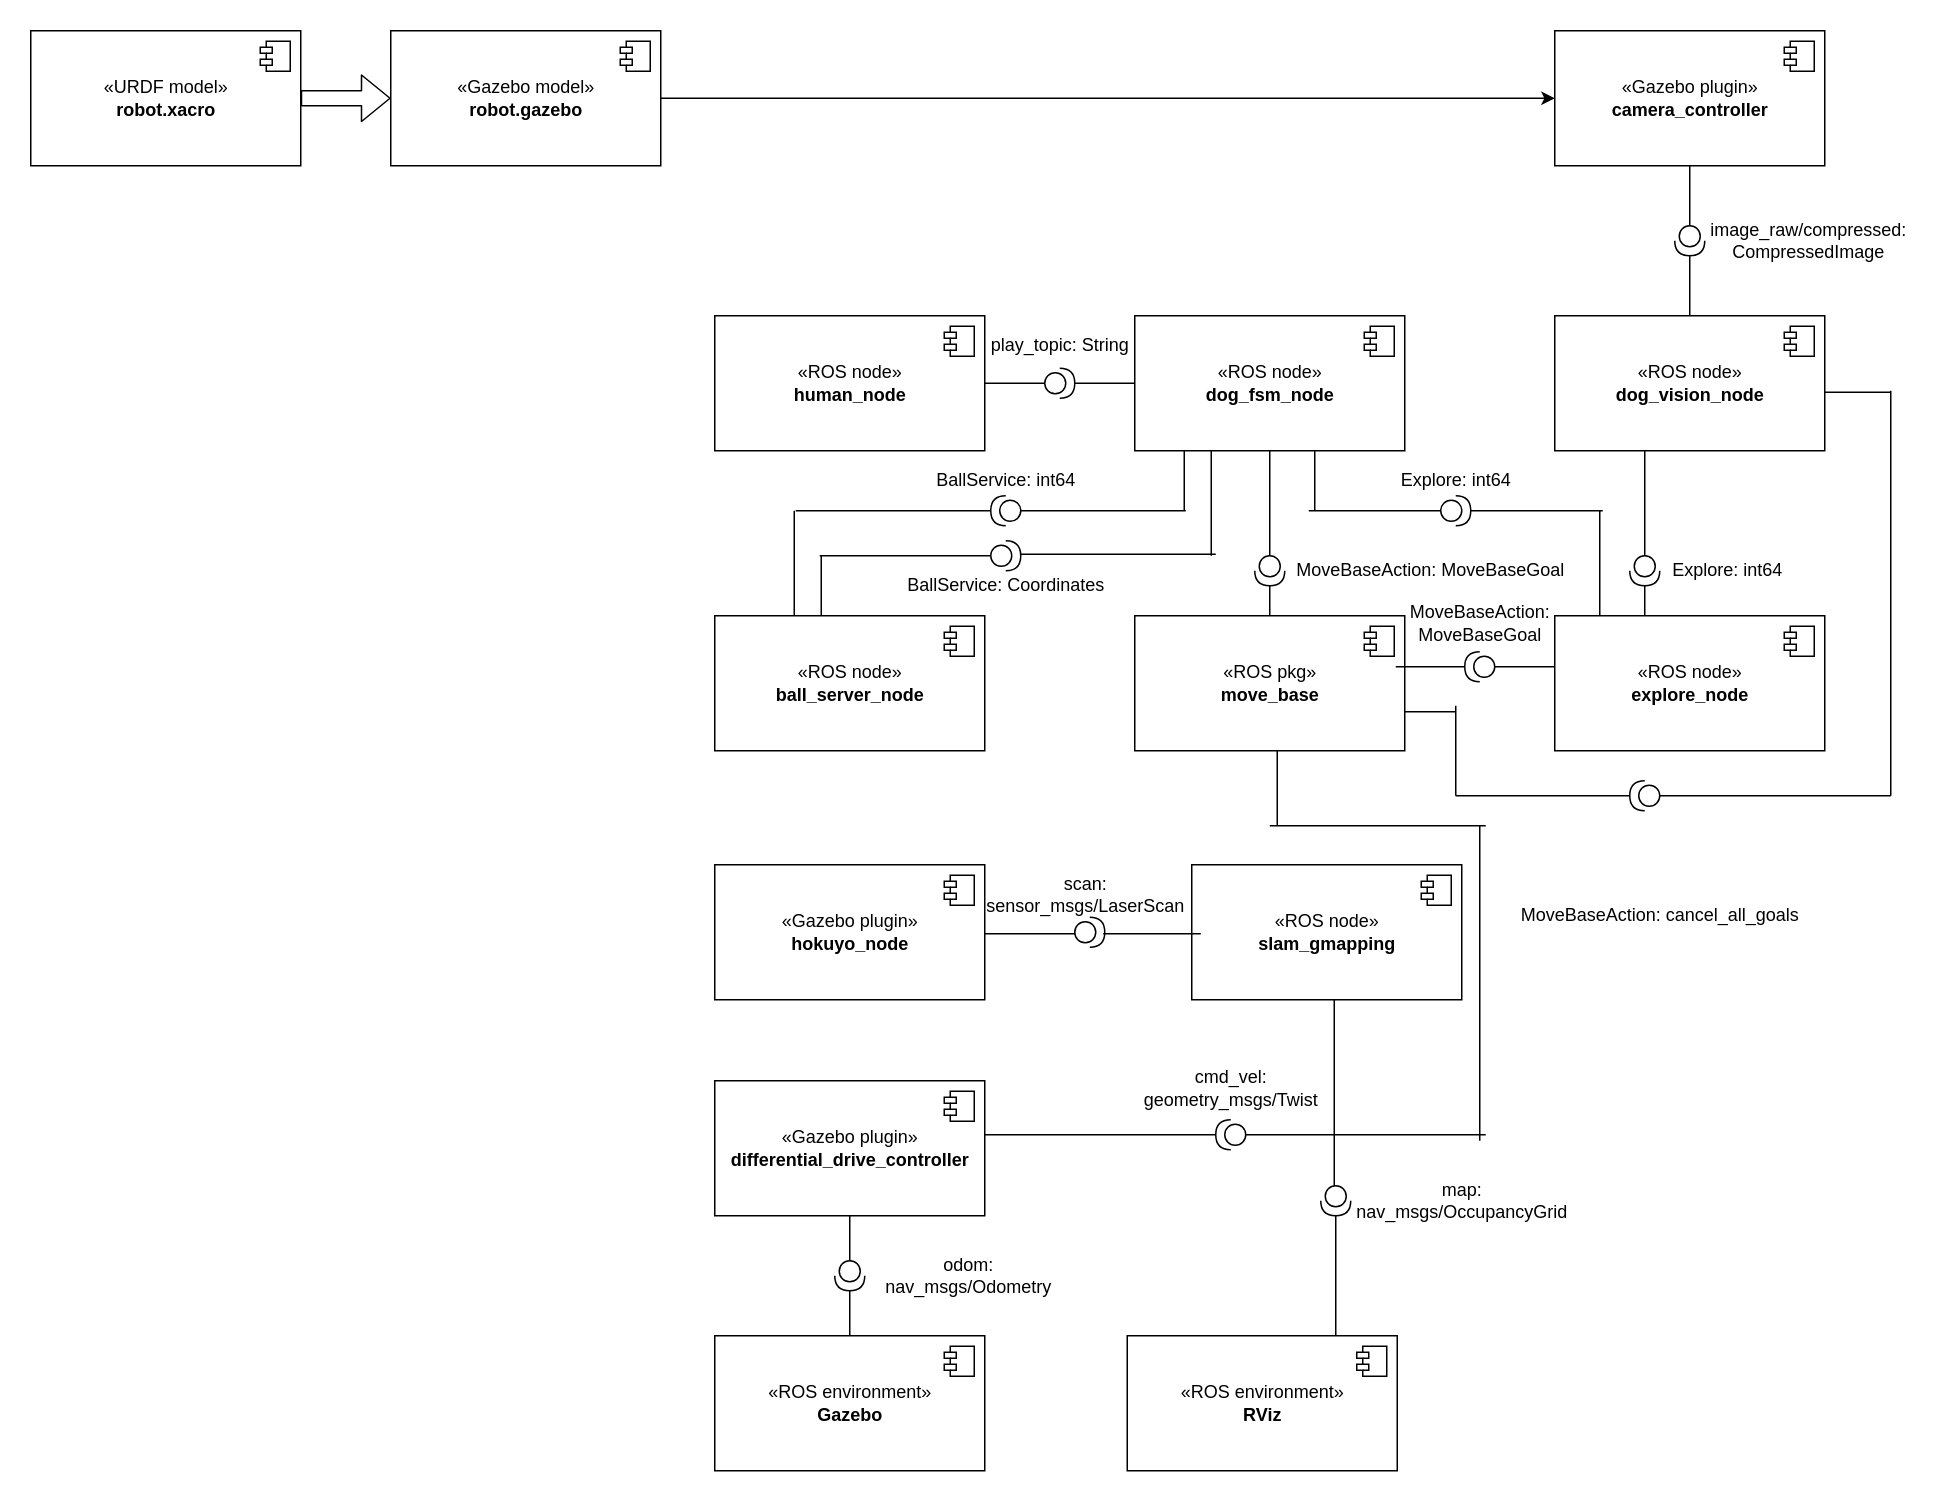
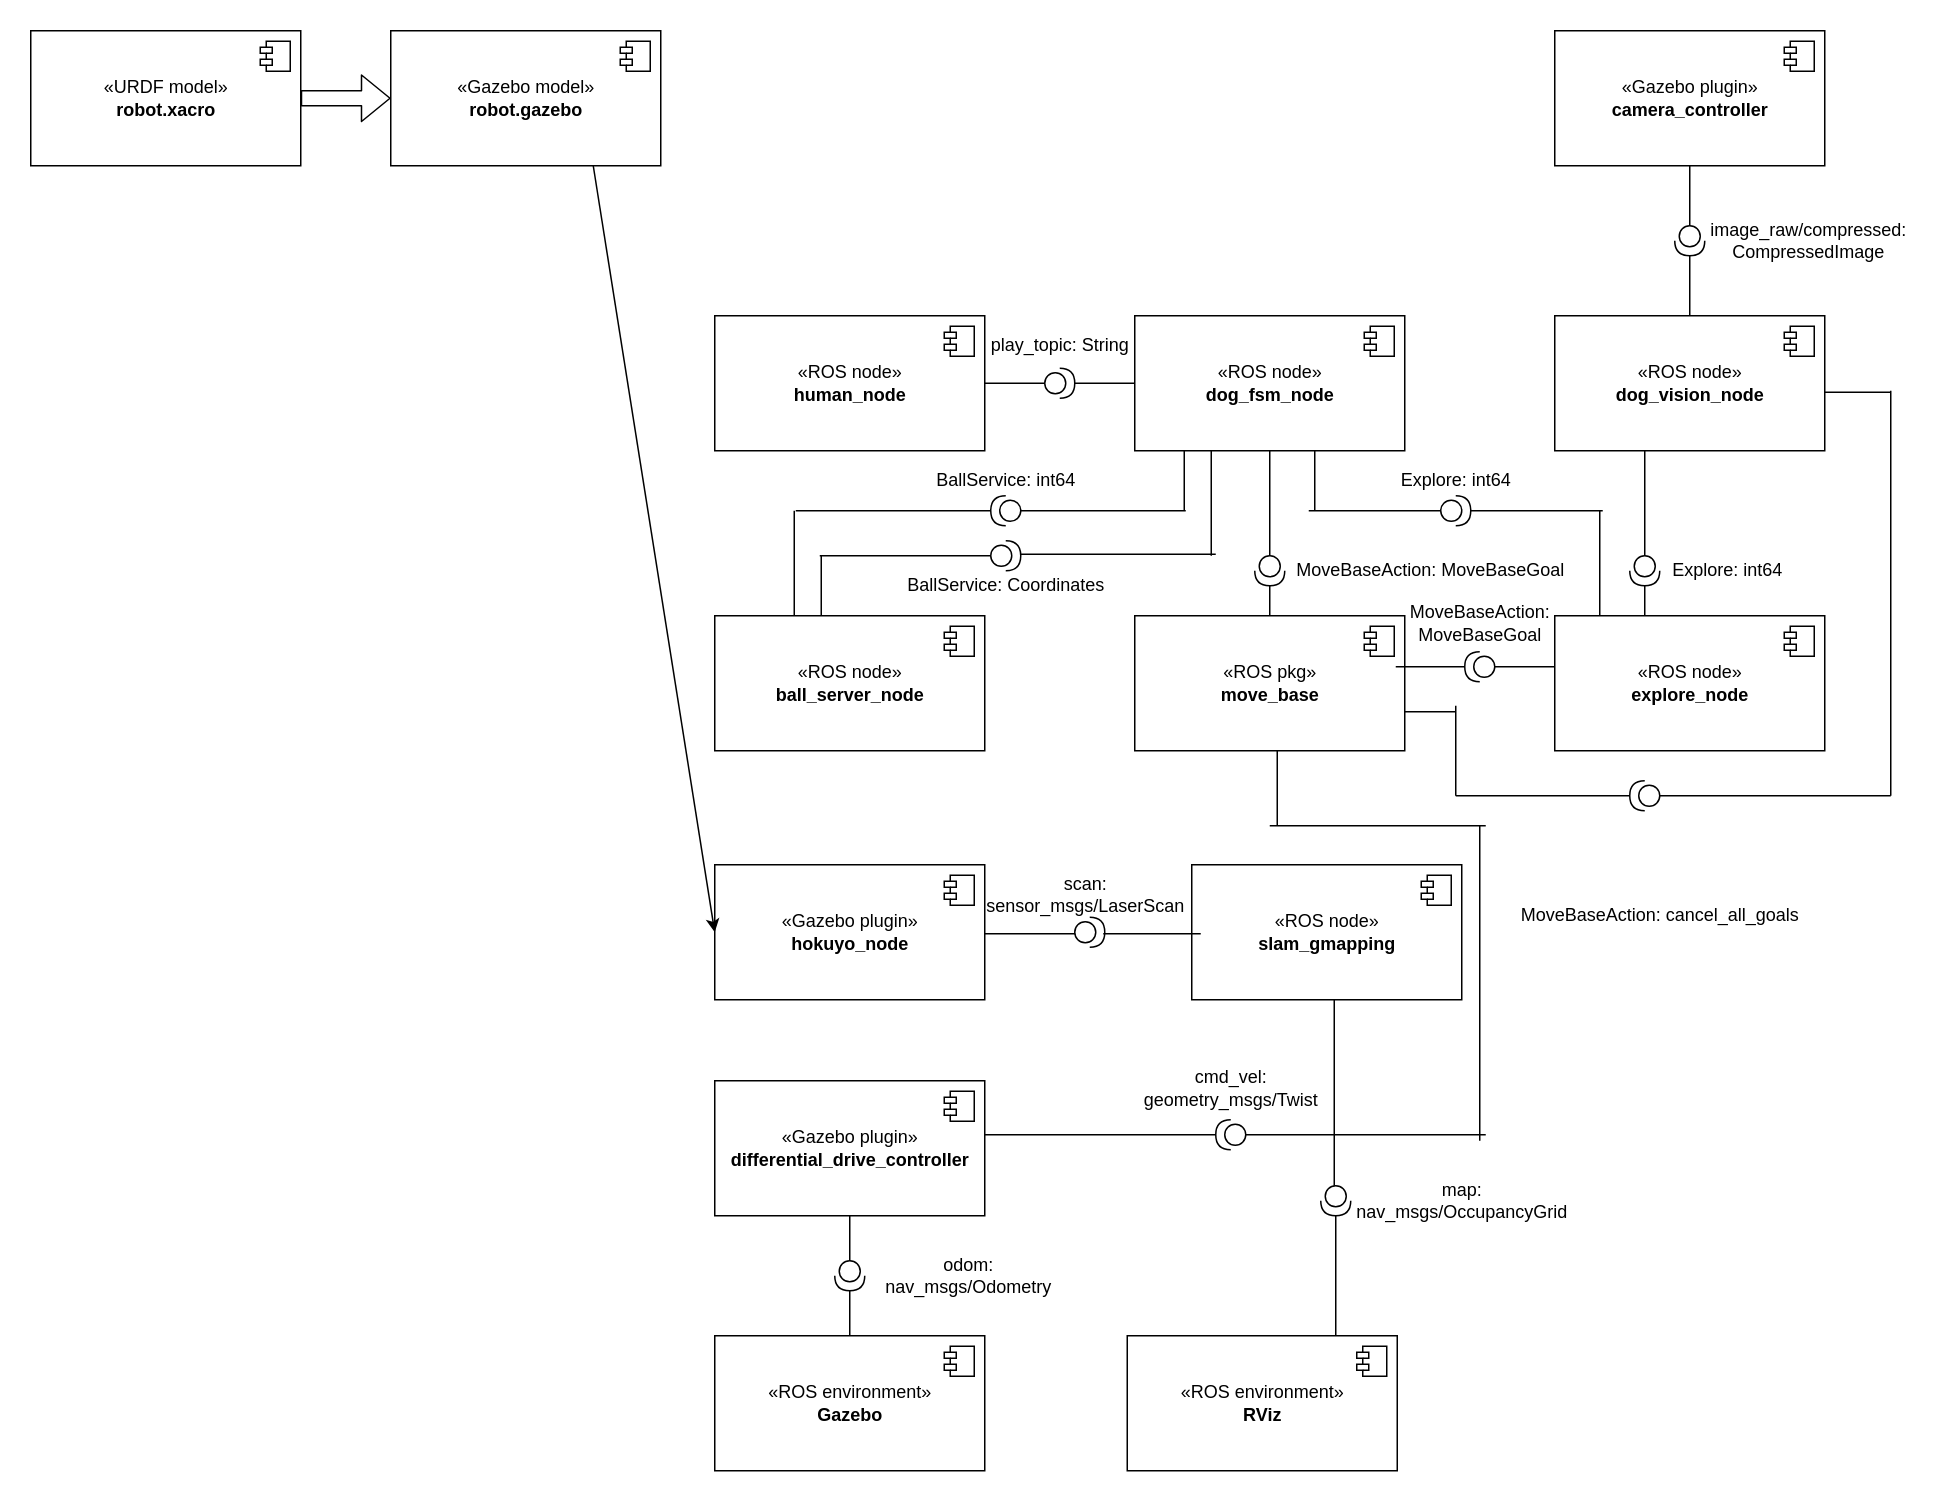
- <mxCell id="95" value="" style="endArrow=classic;html=1;exitX=1;exitY=0.5;exitDx=0;exitDy=0;" edge="1" parent="1" source="70" target="52"><mxGeometry width="50" height="50" relative="1" as="geometry"><mxPoint x="600" y="150" as="sourcePoint" /><mxPoint x="650" y="100" as="targetPoint" /></mxGeometry></mxCell>
+ <mxCell id="96" value="" style="endArrow=classic;html=1;exitX=0.75;exitY=1;exitDx=0;exitDy=0;entryX=0;entryY=0.5;entryDx=0;entryDy=0;" edge="1" parent="1" source="70" target="54"><mxGeometry width="50" height="50" relative="1" as="geometry"><mxPoint x="450" y="75" as="sourcePoint" /><mxPoint x="1046" y="75" as="targetPoint" /></mxGeometry></mxCell>
